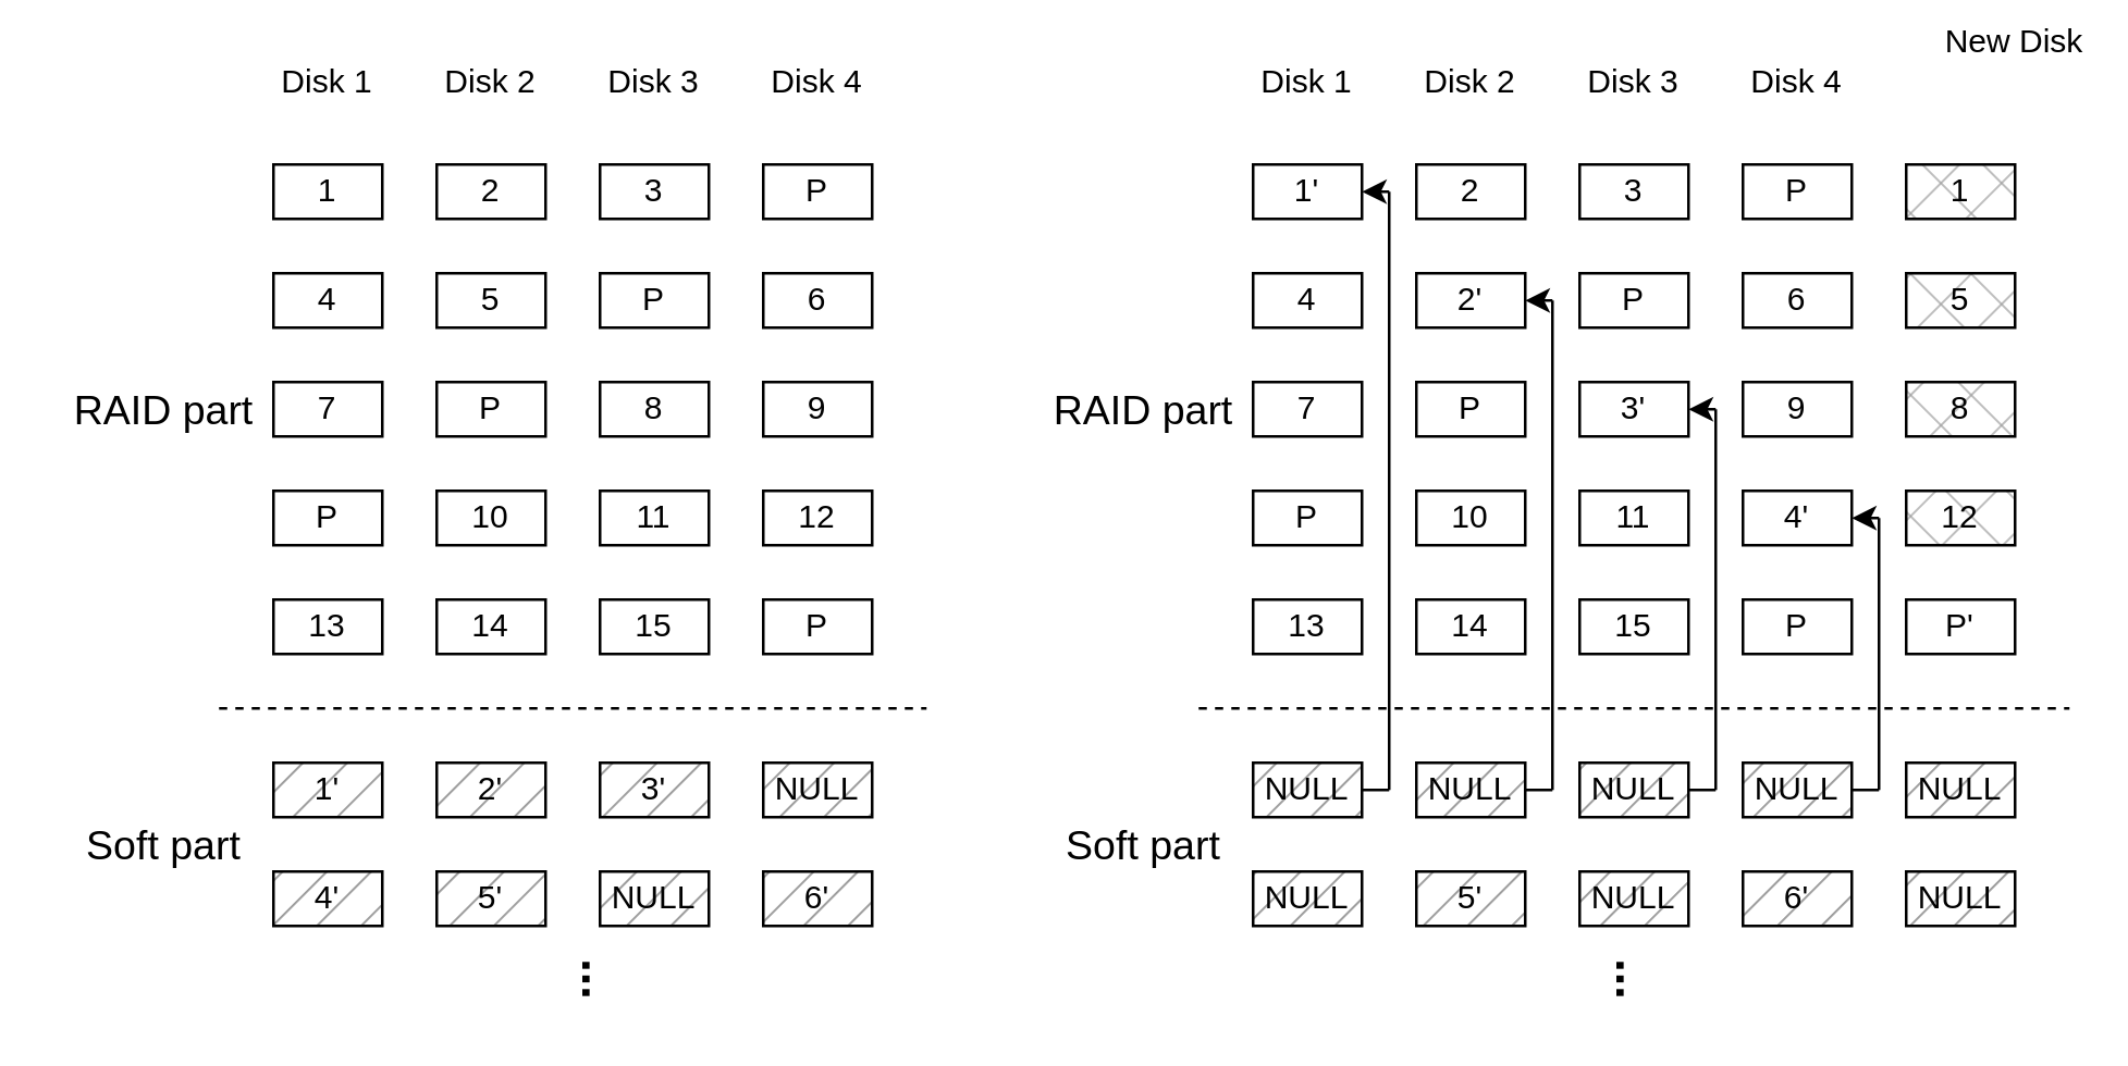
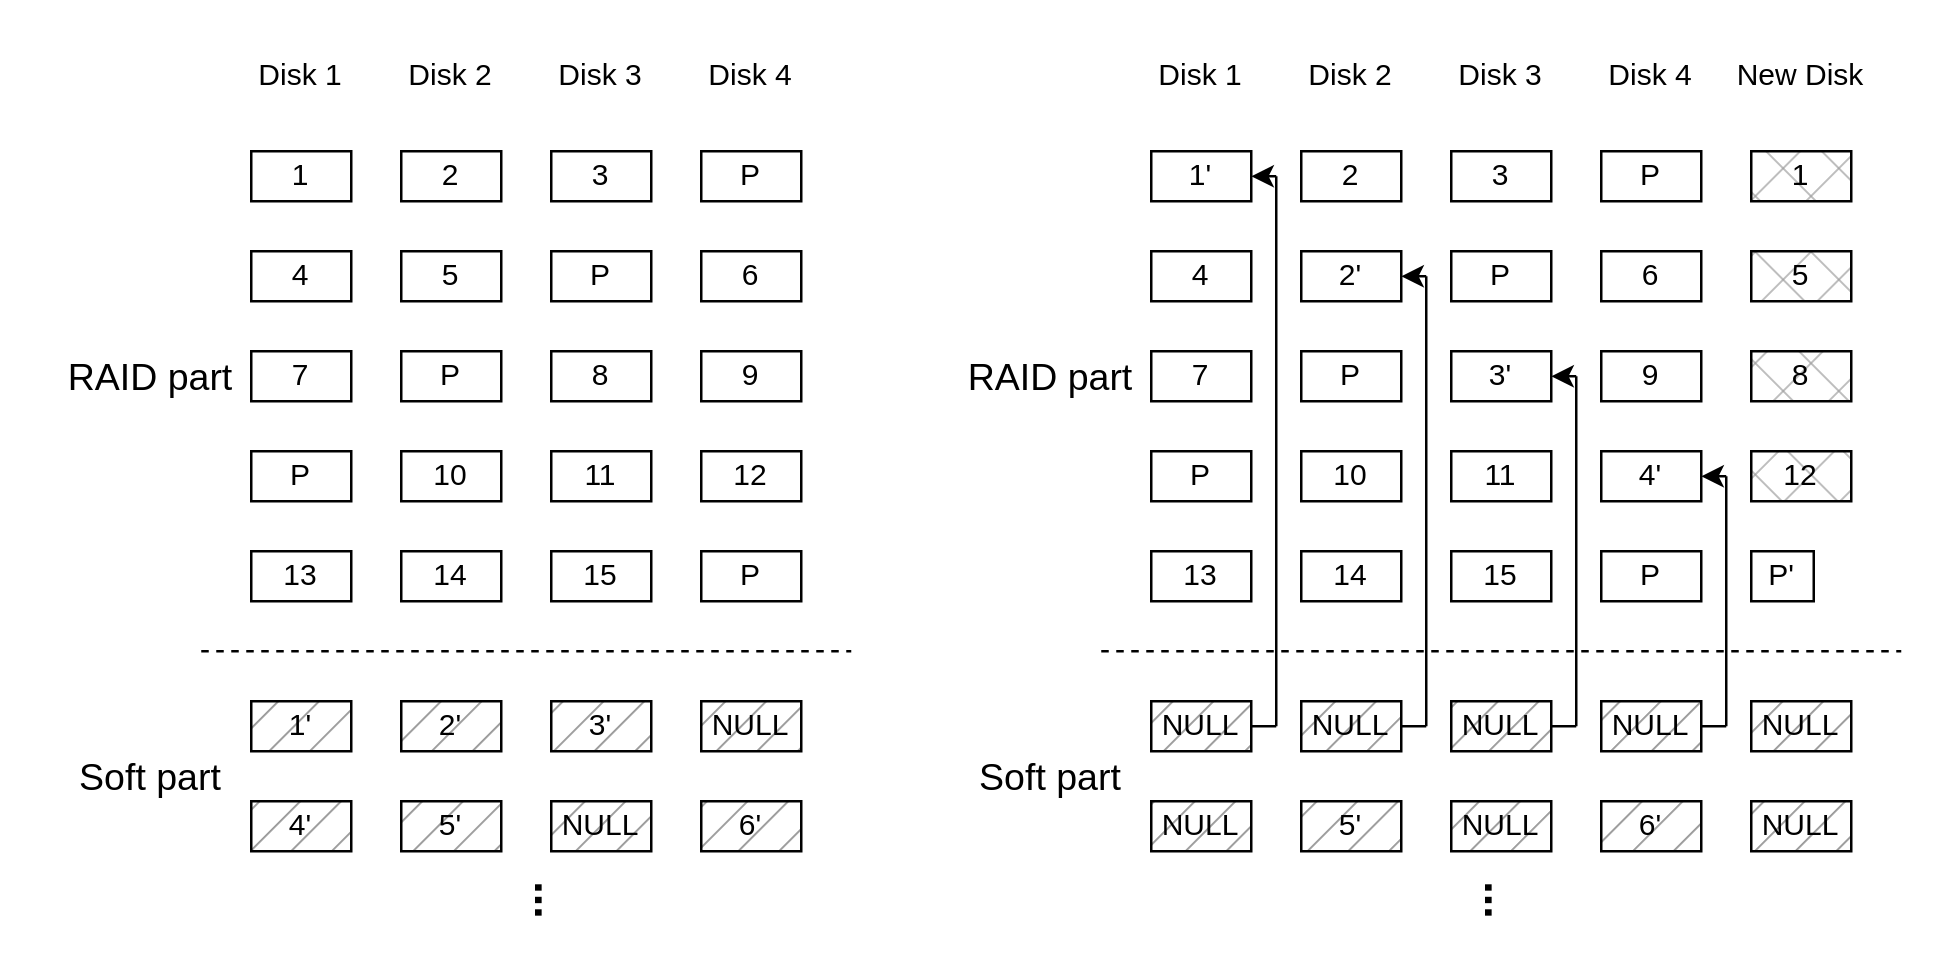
- <mxCell id="62" value="New Disk" style="rounded=0;whiteSpace=wrap;html=1;fillColor=none;strokeColor=none;" vertex="1" parent="1"><mxGeometry x="710" y="5" width="60" height="20" as="geometry" /></mxCell>
+ <mxCell id="62" value="New Disk" style="rounded=0;whiteSpace=wrap;html=1;fillColor=none;strokeColor=none;" vertex="1" parent="1"><mxGeometry x="690" width="60" height="20" as="geometry" y="20" /></mxCell>
- <mxCell id="76" value="P'" style="rounded=0;whiteSpace=wrap;html=1;fillColor=none;fillStyle=hatch;" vertex="1" parent="1"><mxGeometry x="700" y="220" width="40" height="20" as="geometry" /></mxCell>
+ <mxCell id="76" value="P'" style="rounded=0;whiteSpace=wrap;html=1;fillColor=none;fillStyle=hatch;" vertex="1" parent="1"><mxGeometry x="700" y="220" width="25" height="20" as="geometry" /></mxCell>
